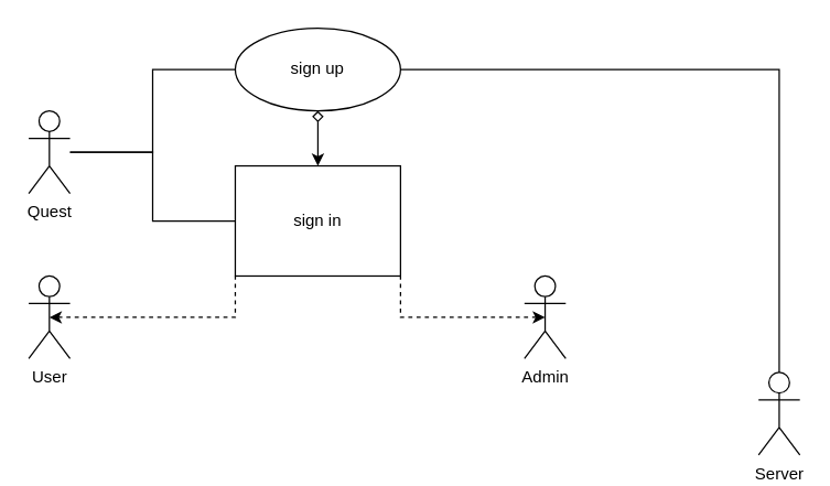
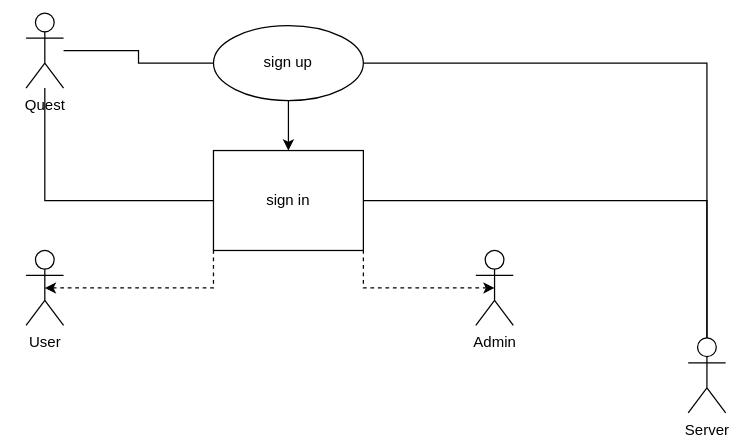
- <mxCell id="11" value="" style="edgeStyle=orthogonalEdgeStyle;rounded=0;orthogonalLoop=1;jettySize=auto;html=1;startArrow=classic;startFill=1;endArrow=diamond;endFill=0;" edge="1" parent="1" source="13" target="9"><mxGeometry relative="1" as="geometry" /></mxCell>
+ <mxCell id="11" value="" style="edgeStyle=orthogonalEdgeStyle;rounded=0;orthogonalLoop=1;jettySize=auto;html=1;startArrow=classic;startFill=1;endArrow=none;endFill=0;" edge="1" parent="1" source="13" target="9"><mxGeometry relative="1" as="geometry" /></mxCell>
- <mxCell id="2" value="Quest" style="shape=umlActor;verticalLabelPosition=bottom;verticalAlign=top;html=1;outlineConnect=0;" vertex="1" parent="1"><mxGeometry x="20" y="80" width="30" height="60" as="geometry" /></mxCell>
+ <mxCell id="2" value="Quest" style="shape=umlActor;verticalLabelPosition=bottom;verticalAlign=top;html=1;outlineConnect=0;" vertex="1" parent="1"><mxGeometry x="20" y="10" width="30" height="60" as="geometry" /></mxCell>
+ <mxCell id="12" value="" style="edgeStyle=orthogonalEdgeStyle;rounded=0;orthogonalLoop=1;jettySize=auto;html=1;endArrow=none;endFill=0;" edge="1" parent="1" source="13" target="14"><mxGeometry relative="1" as="geometry" /></mxCell>
